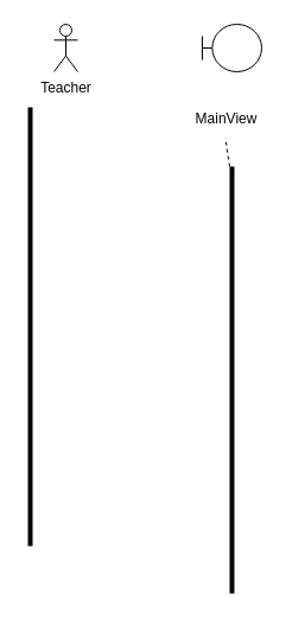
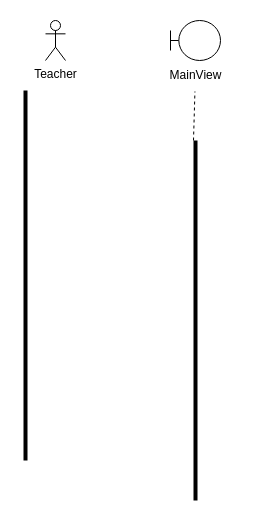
- <mxCell id="5" value="MainView" style="text;html=1;align=center;verticalAlign=middle;resizable=0;points=[];autosize=1;strokeColor=none;fillColor=none;" vertex="1" parent="1"><mxGeometry x="150" y="85" width="80" height="30" as="geometry" /></mxCell>
+ <mxCell id="5" value="MainView" style="text;html=1;align=center;verticalAlign=middle;resizable=0;points=[];autosize=1;strokeColor=none;fillColor=none;" vertex="1" parent="1"><mxGeometry x="155" y="60" width="80" height="30" as="geometry" /></mxCell>
